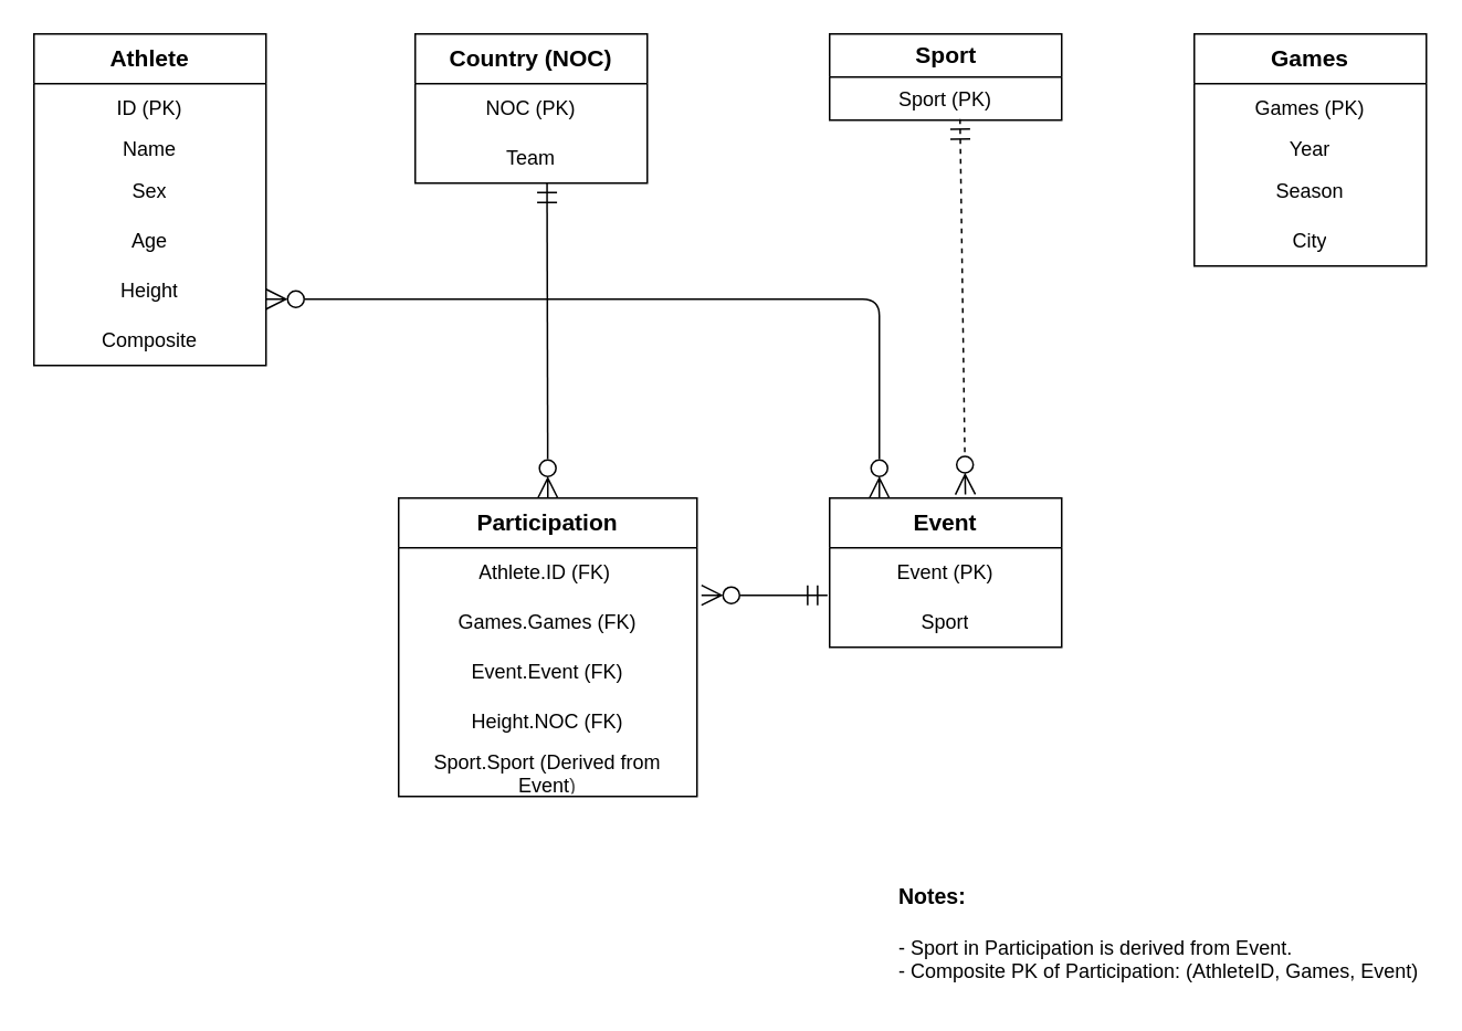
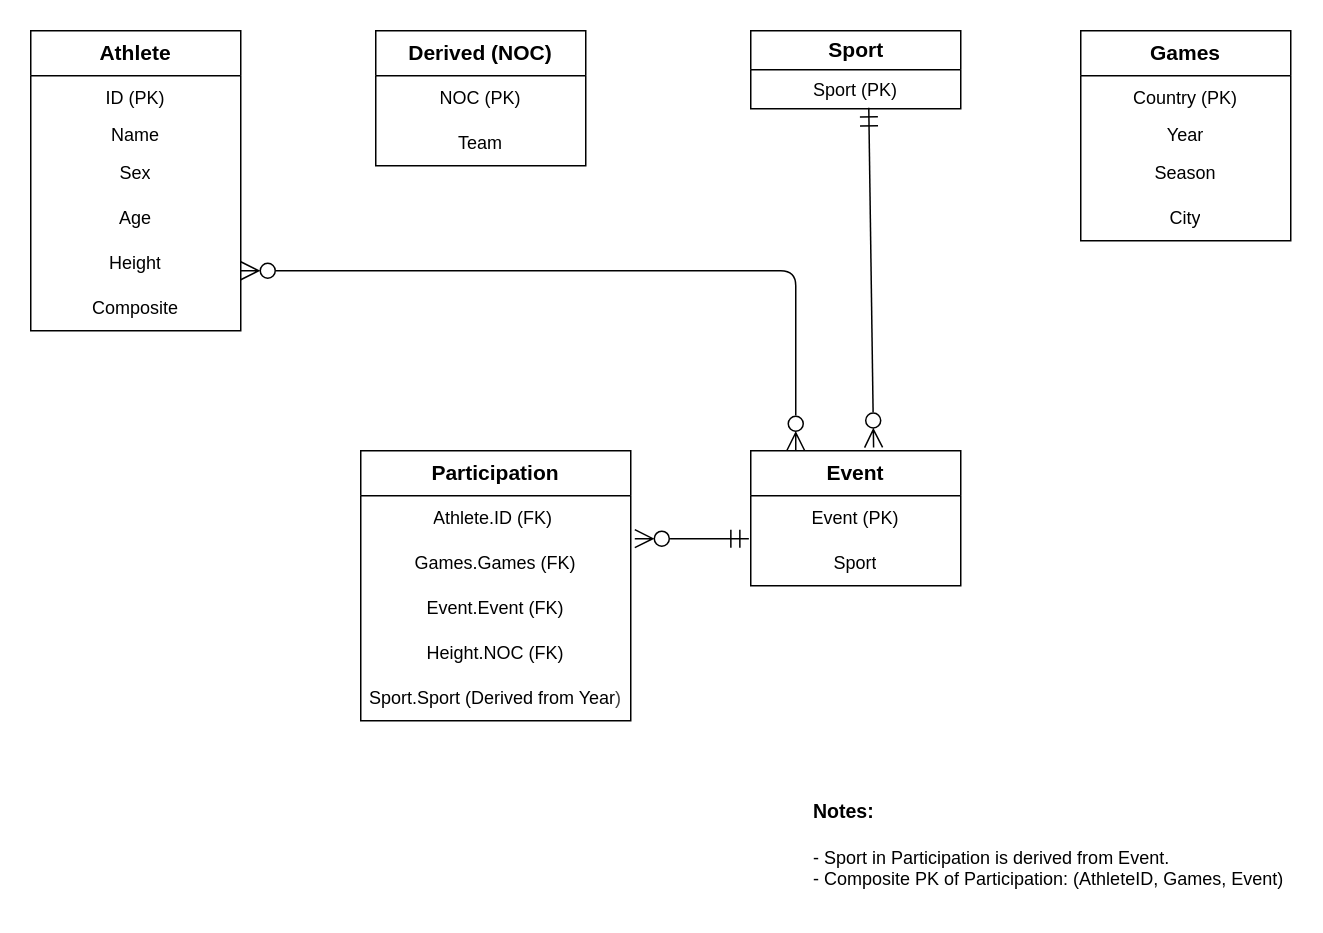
- <mxCell id="19" value="Country (NOC)" style="swimlane;fontStyle=1;childLayout=stackLayout;horizontal=1;startSize=30;horizontalStack=0;resizeParent=1;resizeParentMax=0;resizeLast=0;collapsible=1;marginBottom=0;whiteSpace=wrap;html=1;align=center;verticalAlign=middle;fontSize=14;gradientColor=none;swimlaneFillColor=none;strokeColor=default;glass=0;swimlaneLine=1;rounded=0;shadow=0;" vertex="1" parent="1"><mxGeometry x="250" y="20" width="140" height="90" as="geometry" /></mxCell>
+ <mxCell id="19" value="Derived (NOC)" style="swimlane;fontStyle=1;childLayout=stackLayout;horizontal=1;startSize=30;horizontalStack=0;resizeParent=1;resizeParentMax=0;resizeLast=0;collapsible=1;marginBottom=0;whiteSpace=wrap;html=1;align=center;verticalAlign=middle;fontSize=14;gradientColor=none;swimlaneFillColor=none;strokeColor=default;glass=0;swimlaneLine=1;rounded=0;shadow=0;" vertex="1" parent="1"><mxGeometry x="250" y="20" width="140" height="90" as="geometry" /></mxCell>
- <mxCell id="15" value="Games (PK)" style="text;strokeColor=none;fillColor=none;align=center;verticalAlign=middle;spacingLeft=4;spacingRight=4;overflow=hidden;points=[[0,0.5],[1,0.5]];portConstraint=eastwest;rotatable=0;whiteSpace=wrap;html=1;" vertex="1" parent="14"><mxGeometry y="30" width="140" height="30" as="geometry" /></mxCell>
+ <mxCell id="15" value="Country (PK)" style="text;strokeColor=none;fillColor=none;align=center;verticalAlign=middle;spacingLeft=4;spacingRight=4;overflow=hidden;points=[[0,0.5],[1,0.5]];portConstraint=eastwest;rotatable=0;whiteSpace=wrap;html=1;" vertex="1" parent="14"><mxGeometry y="30" width="140" height="30" as="geometry" /></mxCell>
- <mxCell id="29" value="" style="endArrow=ERzeroToMany;html=1;endFill=0;startArrow=ERmandOne;startFill=0;endSize=10;startSize=10;flowAnimation=0;jumpSize=6;jumpStyle=none;fontSize=10;elbow=vertical;entryX=0.585;entryY=-0.024;entryDx=0;entryDy=0;entryPerimeter=0;exitX=0.562;exitY=0.977;exitDx=0;exitDy=0;exitPerimeter=0;dashed=1;" edge="1" parent="1" source="10" target="11"><mxGeometry width="50" height="50" relative="1" as="geometry"><mxPoint x="580" y="100" as="sourcePoint" /><mxPoint x="580" y="320" as="targetPoint" /></mxGeometry></mxCell>
+ <mxCell id="29" value="" style="endArrow=ERzeroToMany;html=1;endFill=0;startArrow=ERmandOne;startFill=0;endSize=10;startSize=10;flowAnimation=0;jumpSize=6;jumpStyle=none;fontSize=10;elbow=vertical;entryX=0.585;entryY=-0.024;entryDx=0;entryDy=0;entryPerimeter=0;exitX=0.562;exitY=0.977;exitDx=0;exitDy=0;exitPerimeter=0;" edge="1" parent="1" source="10" target="11"><mxGeometry width="50" height="50" relative="1" as="geometry"><mxPoint x="580" y="100" as="sourcePoint" /><mxPoint x="580" y="320" as="targetPoint" /></mxGeometry></mxCell>
- <mxCell id="28" value="" style="endArrow=ERzeroToMany;html=1;endFill=0;startArrow=ERmandOne;startFill=0;endSize=10;startSize=10;flowAnimation=0;jumpSize=6;jumpStyle=none;fontSize=10;elbow=vertical;exitX=0.568;exitY=0.987;exitDx=0;exitDy=0;exitPerimeter=0;entryX=0.5;entryY=0;entryDx=0;entryDy=0;" edge="1" parent="1" source="21" target="22"><mxGeometry width="50" height="50" relative="1" as="geometry"><mxPoint x="290" y="120" as="sourcePoint" /><mxPoint x="350" y="250" as="targetPoint" /></mxGeometry></mxCell>
- <mxCell id="27" value="Sport.Sport (Derived from Event&lt;span style=&quot;color: rgb(63, 63, 63); background-color: transparent;&quot;&gt;)&lt;/span&gt;" style="text;strokeColor=none;fillColor=none;align=center;verticalAlign=middle;spacingLeft=4;spacingRight=4;overflow=hidden;points=[[0,0.5],[1,0.5]];portConstraint=eastwest;rotatable=0;whiteSpace=wrap;html=1;" vertex="1" parent="22"><mxGeometry y="150" width="180" height="30" as="geometry" /></mxCell>
+ <mxCell id="27" value="Sport.Sport (Derived from Year&lt;span style=&quot;color: rgb(63, 63, 63); background-color: transparent;&quot;&gt;)&lt;/span&gt;" style="text;strokeColor=none;fillColor=none;align=center;verticalAlign=middle;spacingLeft=4;spacingRight=4;overflow=hidden;points=[[0,0.5],[1,0.5]];portConstraint=eastwest;rotatable=0;whiteSpace=wrap;html=1;" vertex="1" parent="22"><mxGeometry y="150" width="180" height="30" as="geometry" /></mxCell>
